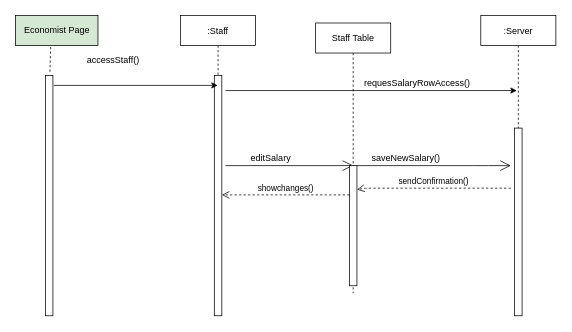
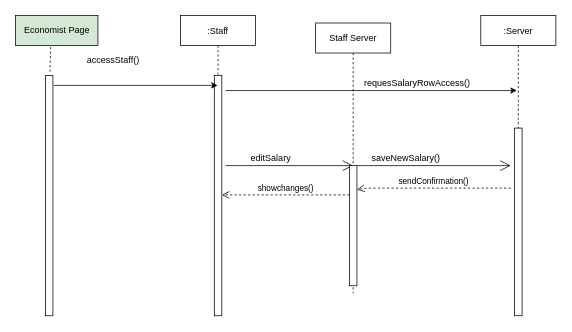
- <mxCell id="9" value="Staff Table" style="shape=umlLifeline;perimeter=lifelinePerimeter;container=1;collapsible=0;recursiveResize=0;rounded=0;shadow=0;strokeWidth=1;" vertex="1" parent="1"><mxGeometry x="420" y="30" width="100" height="360" as="geometry" /></mxCell>
+ <mxCell id="9" value="Staff Server" style="shape=umlLifeline;perimeter=lifelinePerimeter;container=1;collapsible=0;recursiveResize=0;rounded=0;shadow=0;strokeWidth=1;" vertex="1" parent="1"><mxGeometry x="420" y="30" width="100" height="360" as="geometry" /></mxCell>
